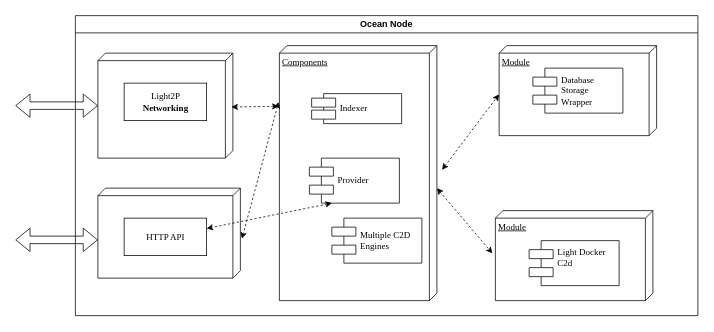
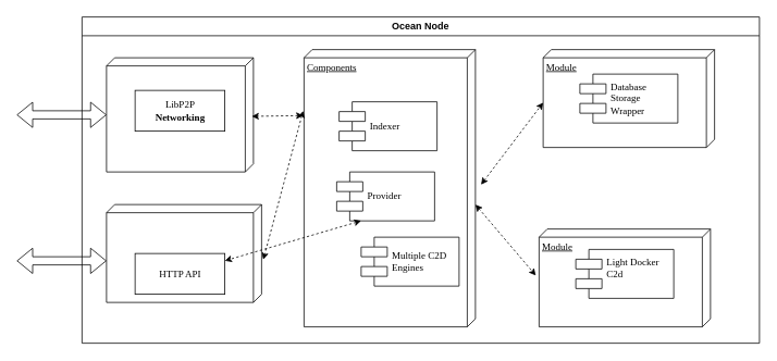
- <mxCell id="4" value="Light2P&lt;br&gt;&lt;b&gt;Networking&lt;/b&gt;" style="html=1;rounded=0;shadow=0;comic=0;labelBackgroundColor=none;strokeWidth=1;fontFamily=Verdana;fontSize=12;align=center;" parent="1" vertex="1"><mxGeometry x="165" y="110" width="110" height="50" as="geometry" /></mxCell>
+ <mxCell id="4" value="LibP2P&lt;br&gt;&lt;b&gt;Networking&lt;/b&gt;" style="html=1;rounded=0;shadow=0;comic=0;labelBackgroundColor=none;strokeWidth=1;fontFamily=Verdana;fontSize=12;align=center;" parent="1" vertex="1"><mxGeometry x="165" y="110" width="110" height="50" as="geometry" /></mxCell>
- <mxCell id="6" value="Indexer" style="shape=component;align=left;spacingLeft=36;rounded=0;shadow=0;comic=0;labelBackgroundColor=none;strokeWidth=1;fontFamily=Verdana;fontSize=12;html=1;" parent="1" vertex="1"><mxGeometry x="415" y="124" width="120" height="40" as="geometry" /></mxCell>
+ <mxCell id="6" value="Indexer" style="shape=component;align=left;spacingLeft=36;rounded=0;shadow=0;comic=0;labelBackgroundColor=none;strokeWidth=1;fontFamily=Verdana;fontSize=12;html=1;" parent="1" vertex="1"><mxGeometry x="415" y="124" width="120" height="60" as="geometry" /></mxCell>
- <mxCell id="9" value="HTTP API" style="html=1;rounded=0;shadow=0;comic=0;labelBackgroundColor=none;strokeWidth=1;fontFamily=Verdana;fontSize=12;align=center;" parent="1" vertex="1"><mxGeometry x="165" y="290" width="110" height="50" as="geometry" /></mxCell>
+ <mxCell id="9" value="HTTP API" style="html=1;rounded=0;shadow=0;comic=0;labelBackgroundColor=none;strokeWidth=1;fontFamily=Verdana;fontSize=12;align=center;" parent="1" vertex="1"><mxGeometry x="165" y="310" width="110" height="50" as="geometry" /></mxCell>
- <mxCell id="20" value="&lt;div&gt;Light Docker&lt;/div&gt;&lt;div&gt;C2d&lt;/div&gt;&lt;div&gt;&lt;br&gt;&lt;/div&gt;" style="shape=component;align=left;spacingLeft=36;rounded=0;shadow=0;comic=0;labelBackgroundColor=none;strokeWidth=1;fontFamily=Verdana;fontSize=12;html=1;" parent="15" vertex="1"><mxGeometry x="605" y="300" width="120" height="60" as="geometry" /></mxCell>
+ <mxCell id="20" value="&lt;div&gt;Light Docker&lt;/div&gt;&lt;div&gt;C2d&lt;/div&gt;&lt;div&gt;&lt;br&gt;&lt;/div&gt;" style="shape=component;align=left;spacingLeft=36;rounded=0;shadow=0;comic=0;labelBackgroundColor=none;strokeWidth=1;fontFamily=Verdana;fontSize=12;html=1;" parent="15" vertex="1"><mxGeometry x="605" y="285" width="120" height="60" as="geometry" /></mxCell>
